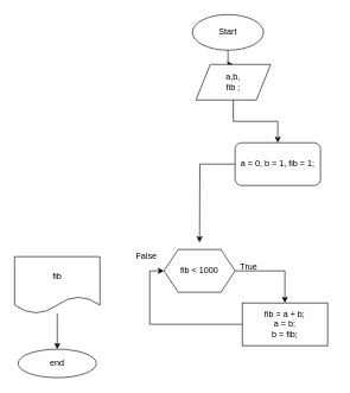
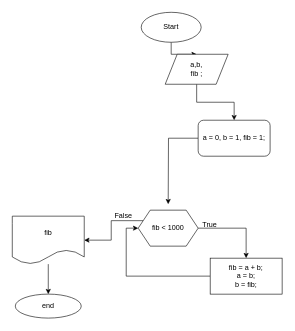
- <mxCell id="3" value="Start" style="ellipse;whiteSpace=wrap;html=1;" vertex="1" parent="1"><mxGeometry x="270" y="20" width="100" height="50" as="geometry" /></mxCell>
+ <mxCell id="3" value="Start" style="ellipse;whiteSpace=wrap;html=1;" vertex="1" parent="1"><mxGeometry x="235" y="20" width="100" height="50" as="geometry" /></mxCell>
+ <mxCell id="9" style="edgeStyle=orthogonalEdgeStyle;rounded=0;orthogonalLoop=1;jettySize=auto;html=1;exitX=0;exitY=0.25;exitDx=0;exitDy=0;" edge="1" parent="1" source="10" target="12"><mxGeometry relative="1" as="geometry" /></mxCell>
- <mxCell id="7" value="fib = a + b;&lt;br&gt;a = b;&lt;br&gt;b = fib;" style="rounded=0;whiteSpace=wrap;html=1;" vertex="1" parent="1"><mxGeometry x="340" y="425" width="120" height="60" as="geometry" /></mxCell>
+ <mxCell id="7" value="fib = a + b;&lt;br&gt;a = b;&lt;br&gt;b = fib;" style="rounded=0;whiteSpace=wrap;html=1;" vertex="1" parent="1"><mxGeometry x="350" y="430" width="120" height="60" as="geometry" /></mxCell>
